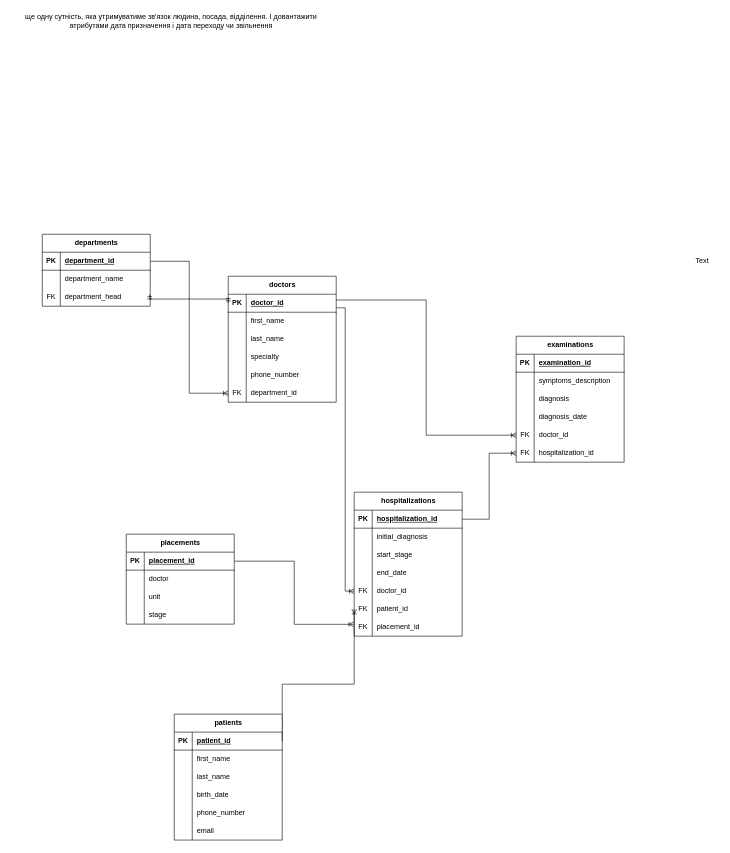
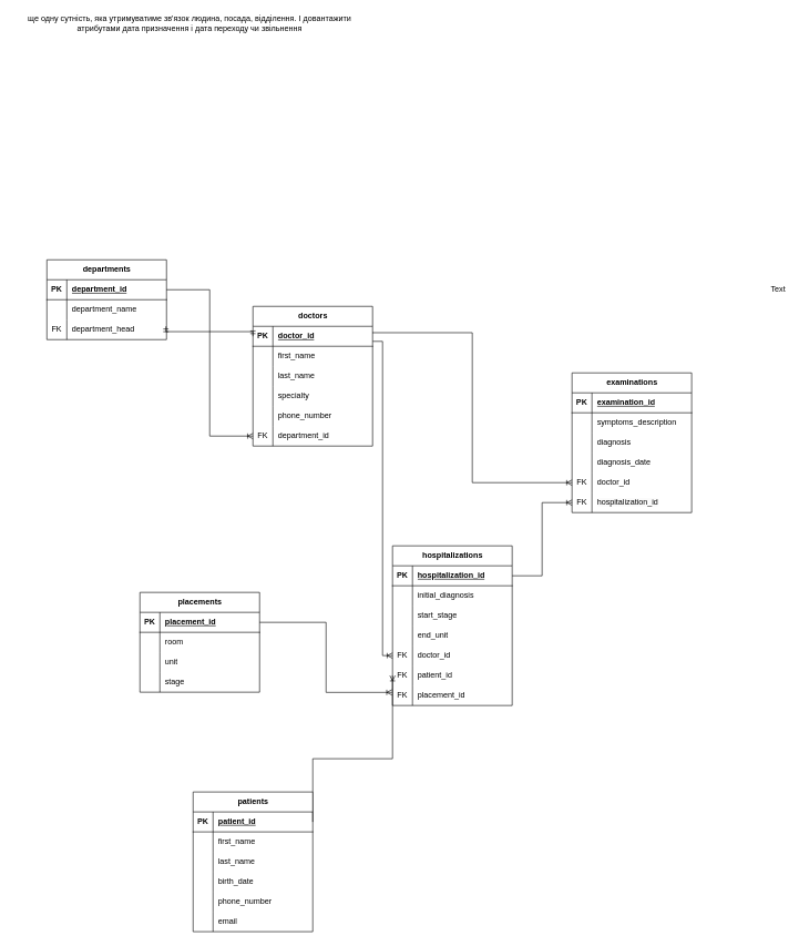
- <mxCell id="38" value="end_date" style="shape=partialRectangle;connectable=0;fillColor=none;top=0;left=0;bottom=0;right=0;align=left;spacingLeft=6;overflow=hidden;whiteSpace=wrap;html=1;" parent="36" vertex="1"><mxGeometry x="30" width="150" height="30" as="geometry"><mxRectangle width="150" height="30" as="alternateBounds" /></mxGeometry></mxCell>
+ <mxCell id="38" value="end_unit" style="shape=partialRectangle;connectable=0;fillColor=none;top=0;left=0;bottom=0;right=0;align=left;spacingLeft=6;overflow=hidden;whiteSpace=wrap;html=1;" parent="36" vertex="1"><mxGeometry x="30" width="150" height="30" as="geometry"><mxRectangle width="150" height="30" as="alternateBounds" /></mxGeometry></mxCell>
- <mxCell id="105" value="doctor" style="shape=partialRectangle;connectable=0;fillColor=none;top=0;left=0;bottom=0;right=0;align=left;spacingLeft=6;overflow=hidden;whiteSpace=wrap;html=1;" parent="103" vertex="1"><mxGeometry x="30" width="150" height="30" as="geometry"><mxRectangle width="150" height="30" as="alternateBounds" /></mxGeometry></mxCell>
+ <mxCell id="105" value="room" style="shape=partialRectangle;connectable=0;fillColor=none;top=0;left=0;bottom=0;right=0;align=left;spacingLeft=6;overflow=hidden;whiteSpace=wrap;html=1;" parent="103" vertex="1"><mxGeometry x="30" width="150" height="30" as="geometry"><mxRectangle width="150" height="30" as="alternateBounds" /></mxGeometry></mxCell>
